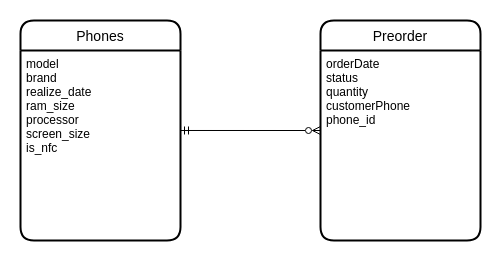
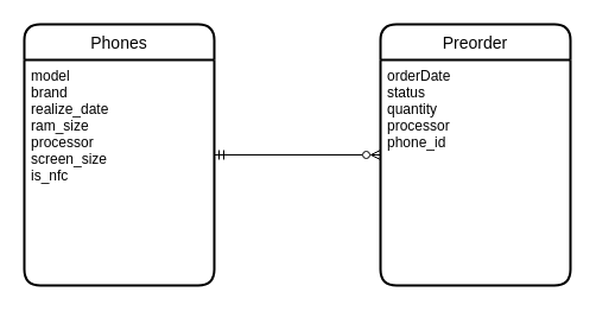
- <mxCell id="5" value="orderDate&#10;status&#10;quantity&#10;customerPhone&#10;phone_id" style="align=left;strokeColor=none;fillColor=none;spacingLeft=4;fontSize=12;verticalAlign=top;resizable=0;rotatable=0;part=1;" parent="4" vertex="1"><mxGeometry y="30" width="160" height="190" as="geometry" /></mxCell>
+ <mxCell id="5" value="orderDate&#10;status&#10;quantity&#10;processor&#10;phone_id" style="align=left;strokeColor=none;fillColor=none;spacingLeft=4;fontSize=12;verticalAlign=top;resizable=0;rotatable=0;part=1;" parent="4" vertex="1"><mxGeometry y="30" width="160" height="190" as="geometry" /></mxCell>
